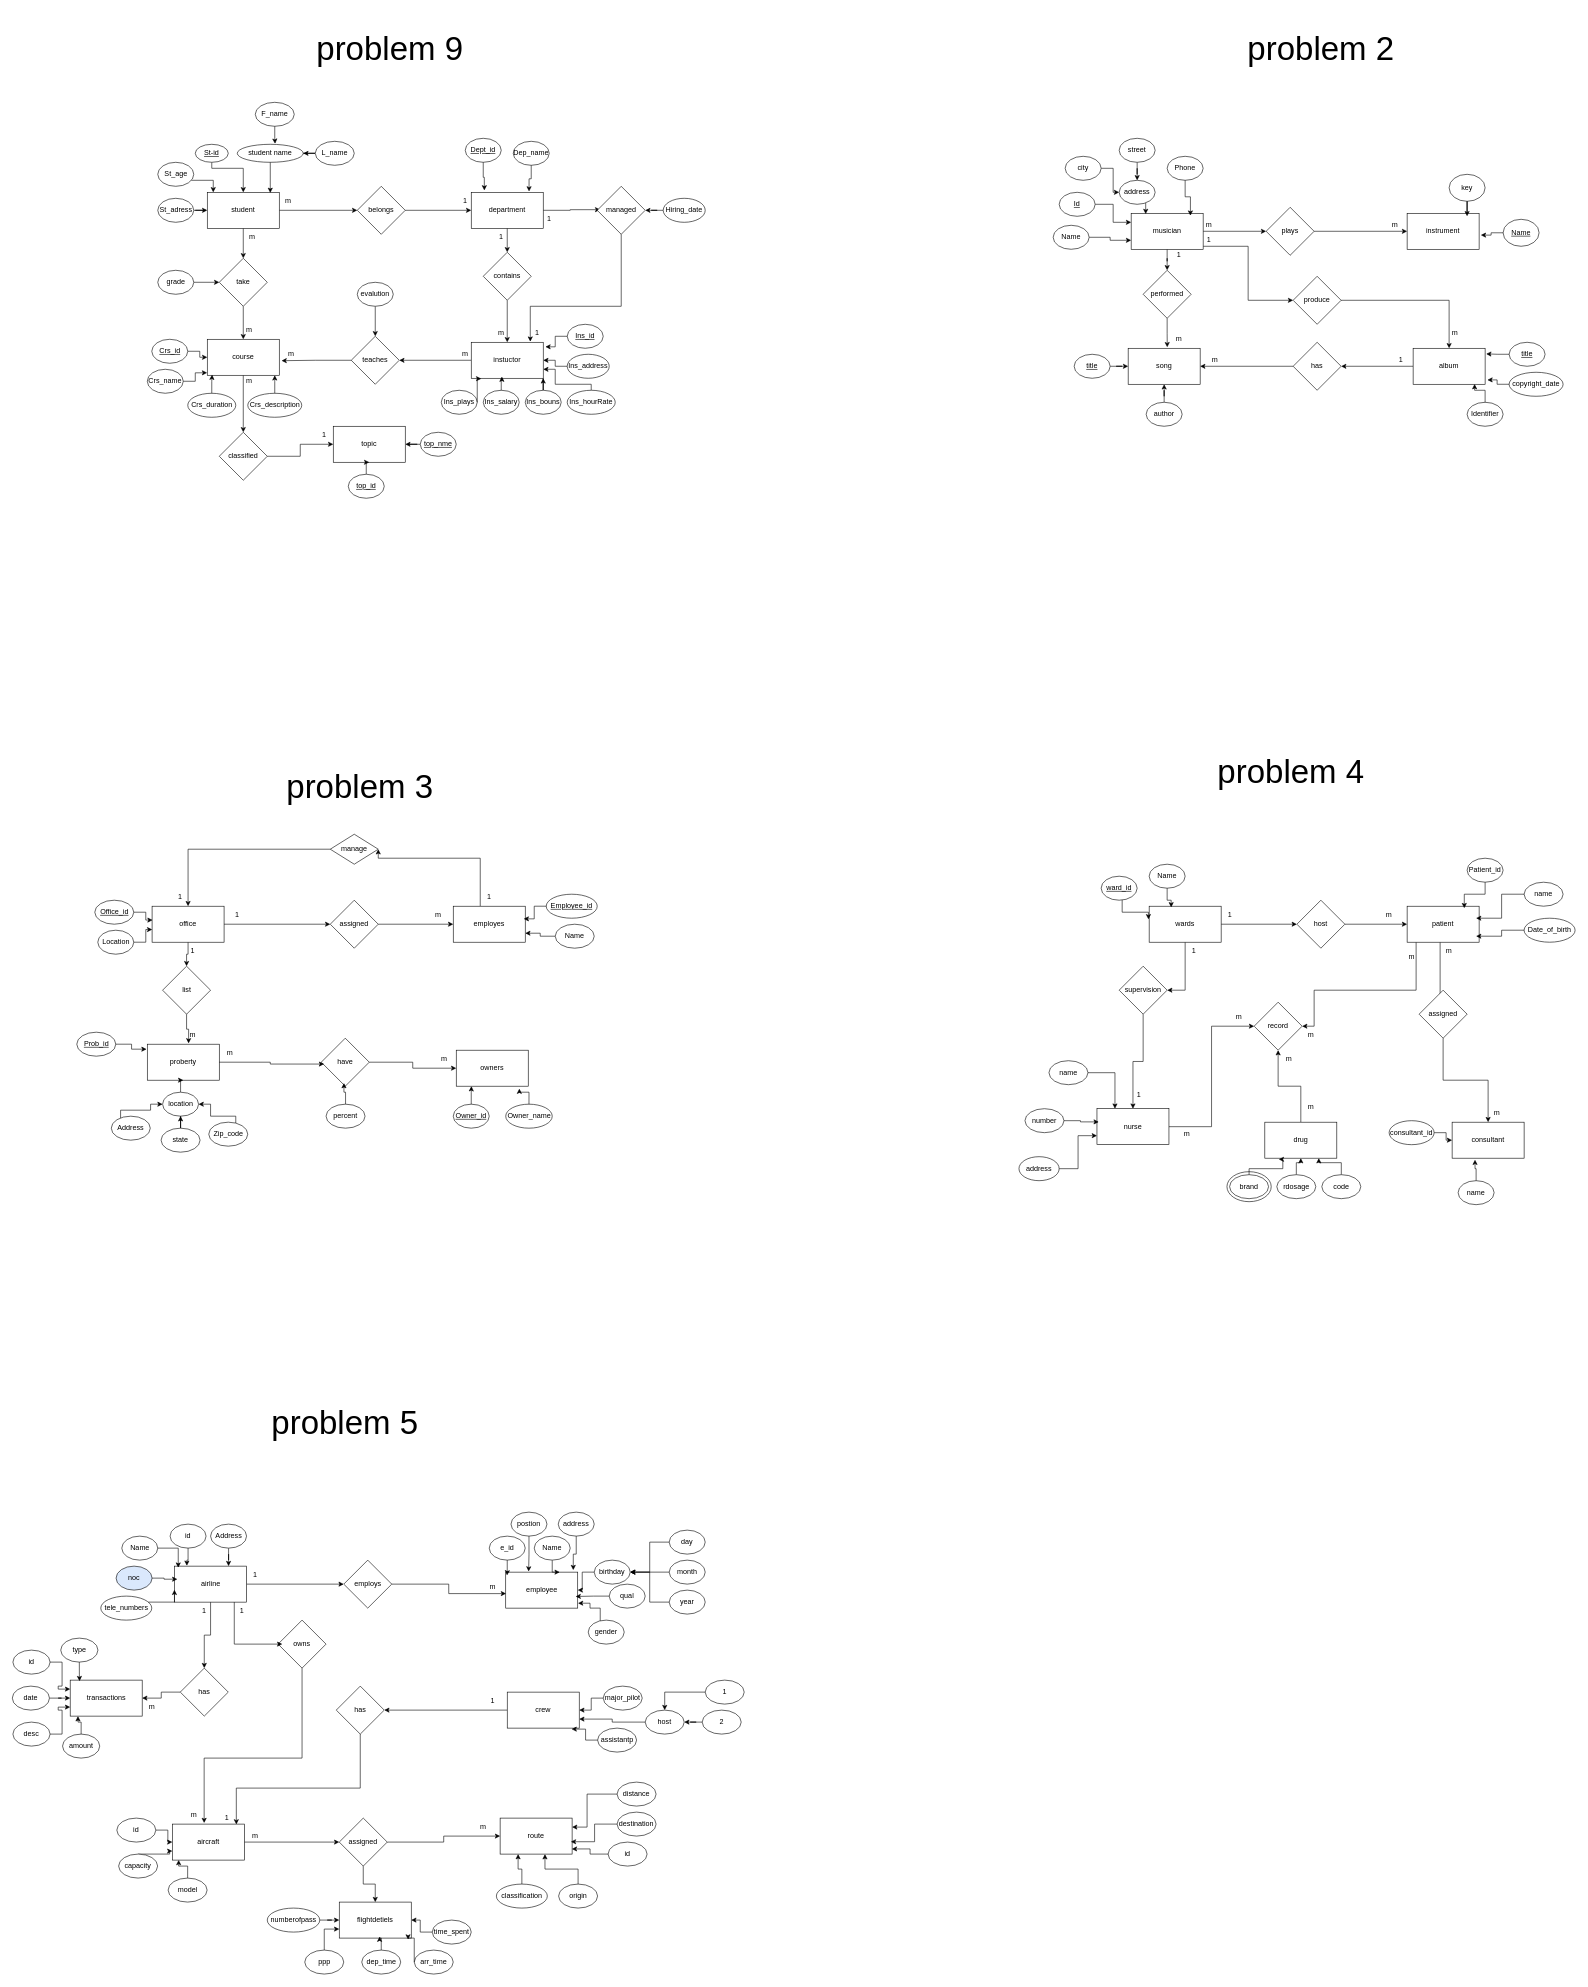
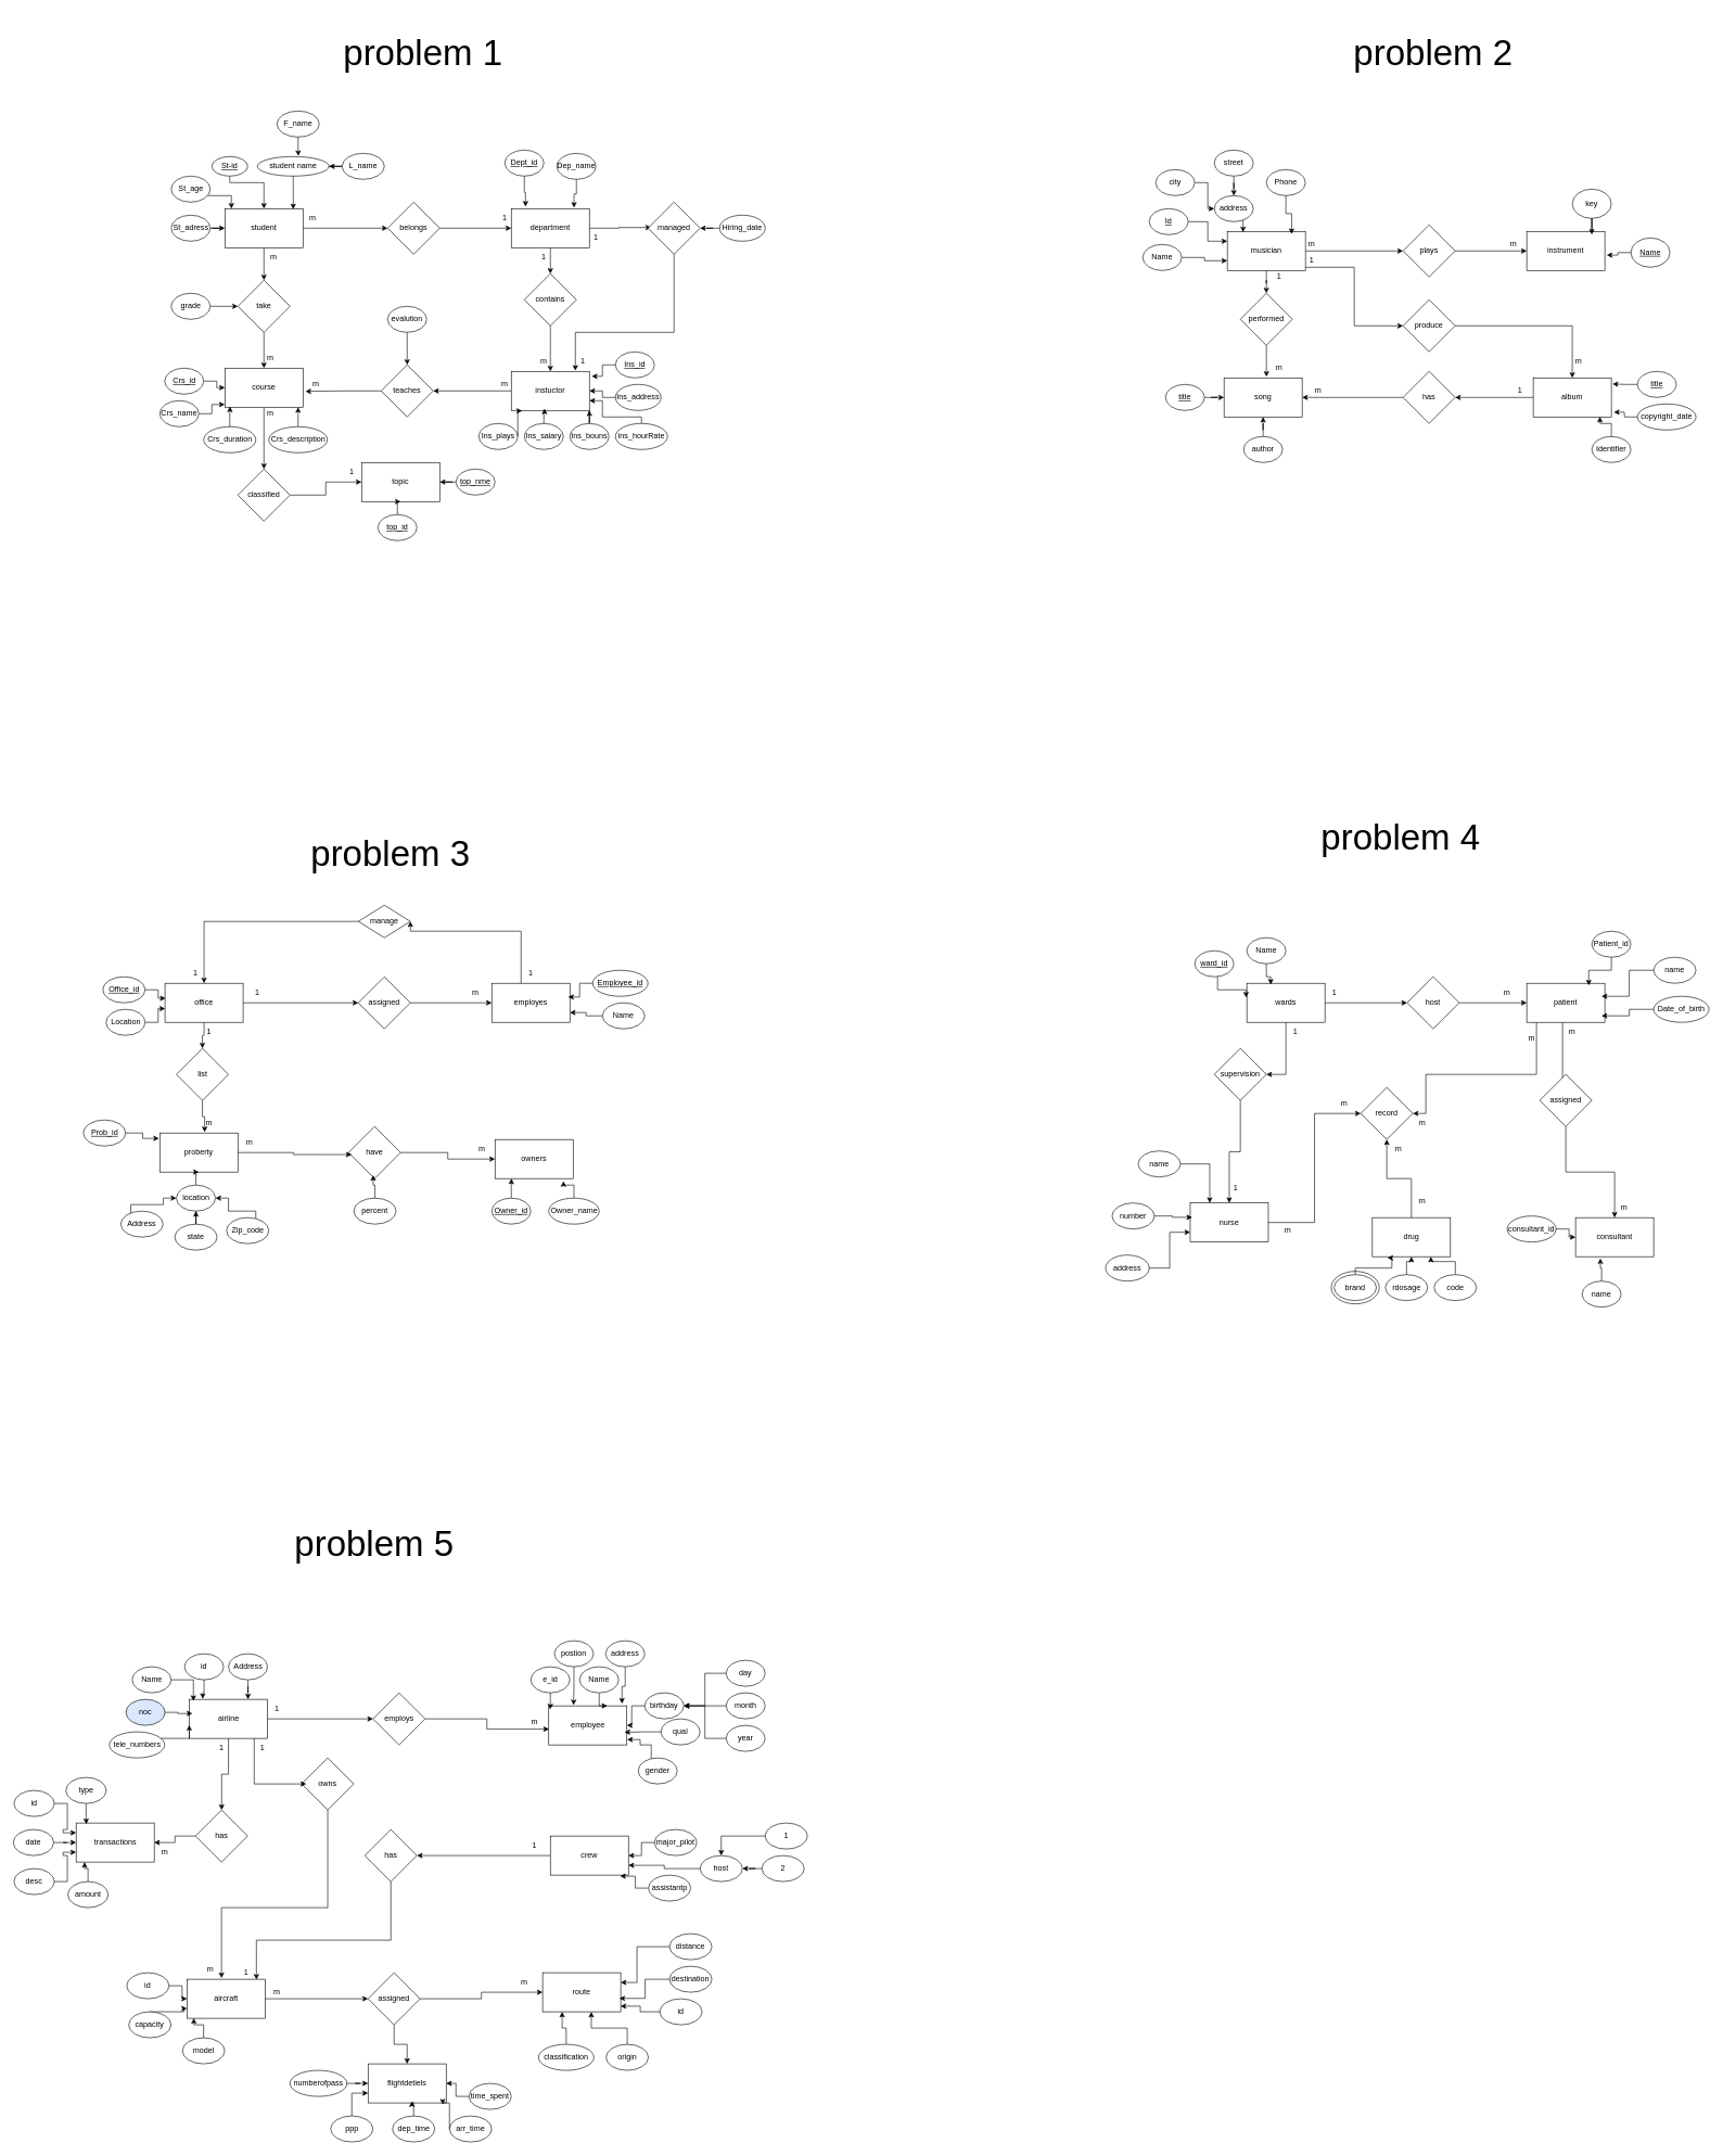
- <mxCell id="83" value="&lt;font style=&quot;font-size: 55px;&quot;&gt;problem 9&lt;/font&gt;" style="text;html=1;align=center;verticalAlign=middle;whiteSpace=wrap;rounded=0;" vertex="1" parent="1"><mxGeometry x="462.5" y="20" width="372.5" height="120" as="geometry" /></mxCell>
+ <mxCell id="83" value="&lt;font style=&quot;font-size: 55px;&quot;&gt;problem 1&lt;/font&gt;" style="text;html=1;align=center;verticalAlign=middle;whiteSpace=wrap;rounded=0;" vertex="1" parent="1"><mxGeometry x="462.5" y="20" width="372.5" height="120" as="geometry" /></mxCell>
- <mxCell id="120" value="plays" style="rhombus;whiteSpace=wrap;html=1;" vertex="1" parent="1"><mxGeometry x="2110" y="345" width="80" height="80" as="geometry" /></mxCell>
+ <mxCell id="120" value="plays" style="rhombus;whiteSpace=wrap;html=1;" vertex="1" parent="1"><mxGeometry x="2155" y="345" width="80" height="80" as="geometry" /></mxCell>
